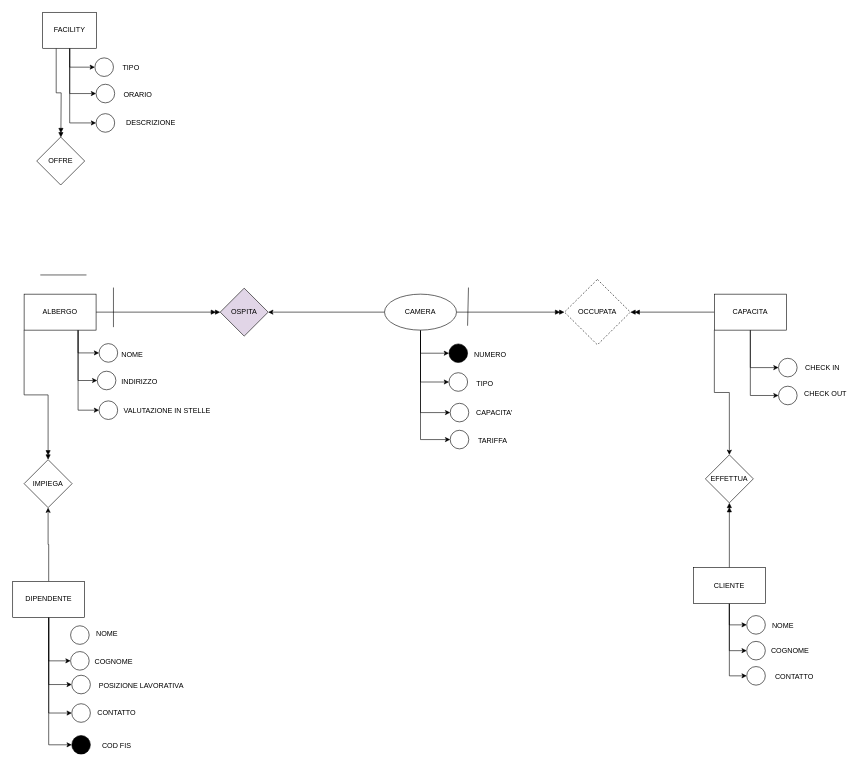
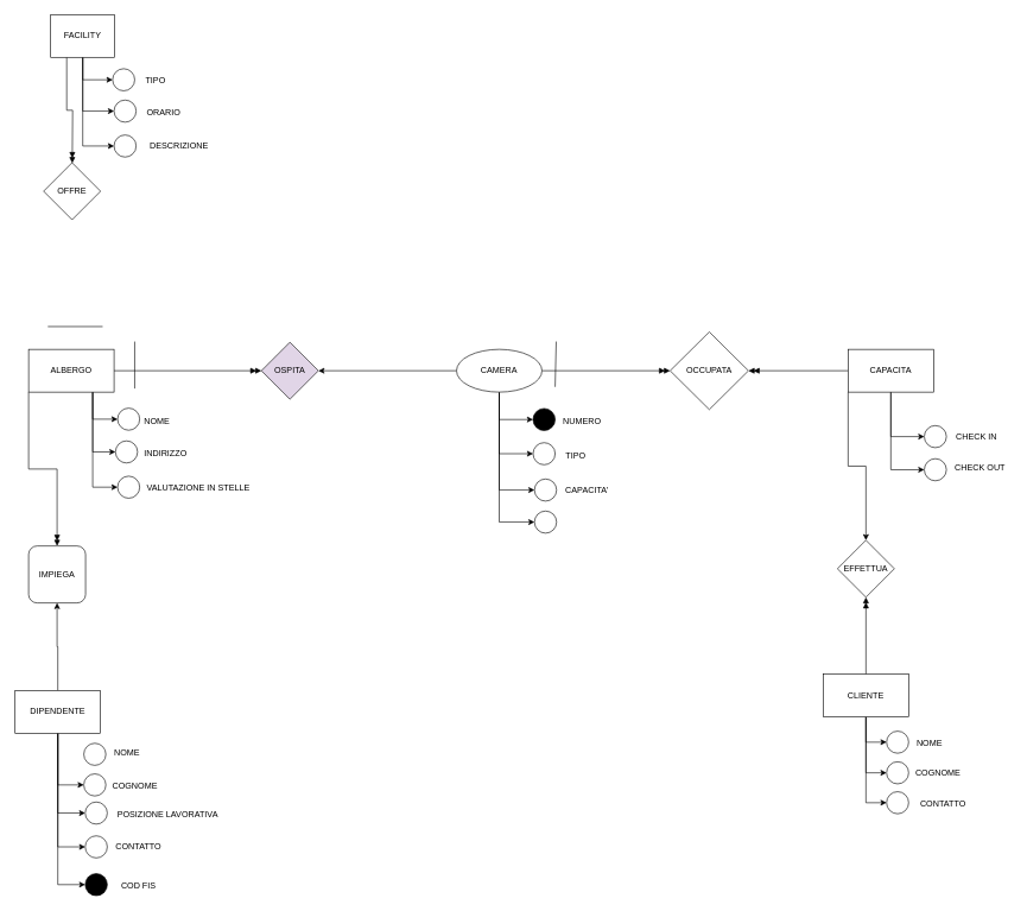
- <mxCell id="78" value="OCCUPATA" style="rhombus;whiteSpace=wrap;html=1;dashed=1;" vertex="1" parent="1"><mxGeometry x="940" y="465.5" width="110" height="109" as="geometry" /></mxCell>
+ <mxCell id="78" value="OCCUPATA" style="rhombus;whiteSpace=wrap;html=1;" vertex="1" parent="1"><mxGeometry x="940" y="465.5" width="110" height="109" as="geometry" /></mxCell>
- <mxCell id="28" value="TARIFFA" style="text;html=1;align=center;verticalAlign=middle;resizable=0;points=[];autosize=1;strokeColor=none;fillColor=none;" vertex="1" parent="1"><mxGeometry x="786.5" y="722" width="66" height="26" as="geometry" /></mxCell>
- <mxCell id="81" value="IMPIEGA" style="rhombus;whiteSpace=wrap;html=1;" vertex="1" parent="1"><mxGeometry x="39" y="766" width="80" height="80" as="geometry" /></mxCell>
+ <mxCell id="81" value="IMPIEGA" style="whiteSpace=wrap;html=1;rounded=1;" vertex="1" parent="1"><mxGeometry x="39" y="766" width="80" height="80" as="geometry" /></mxCell>
